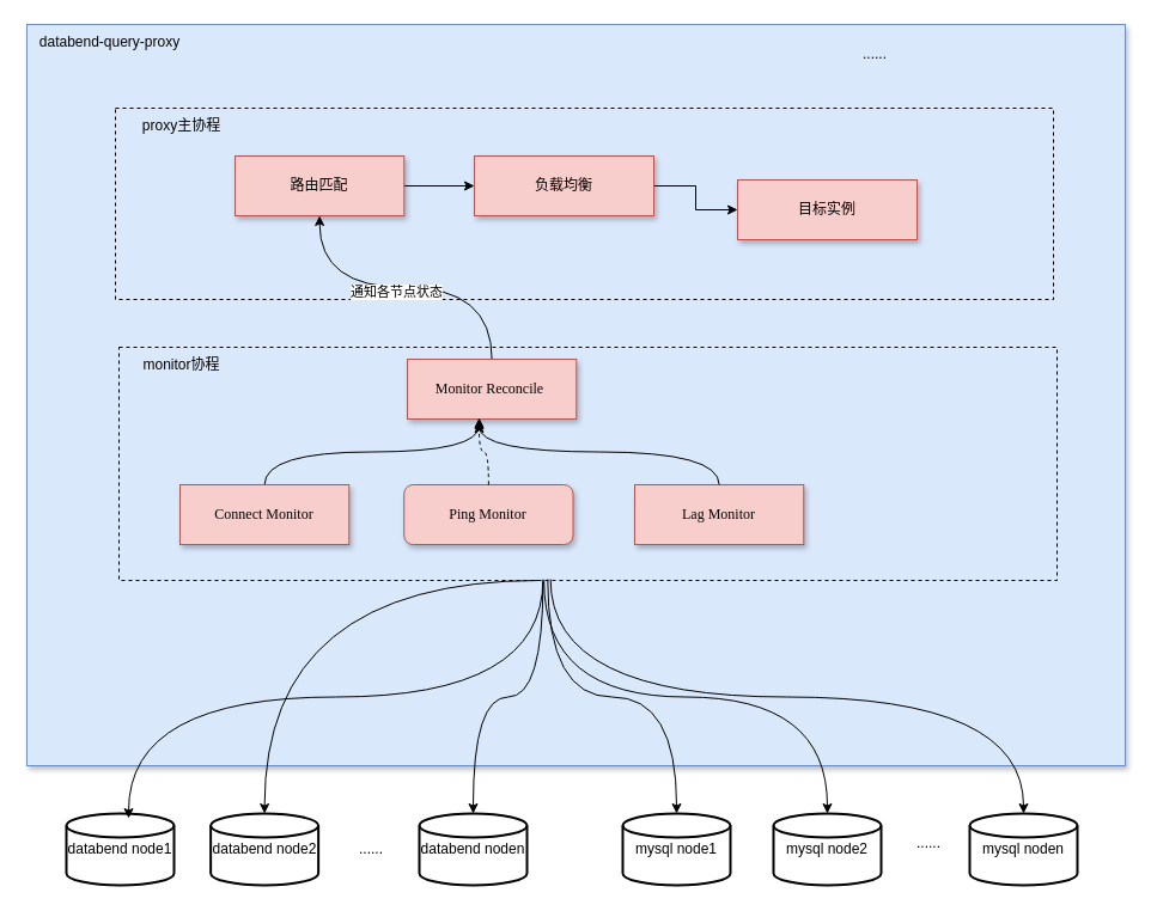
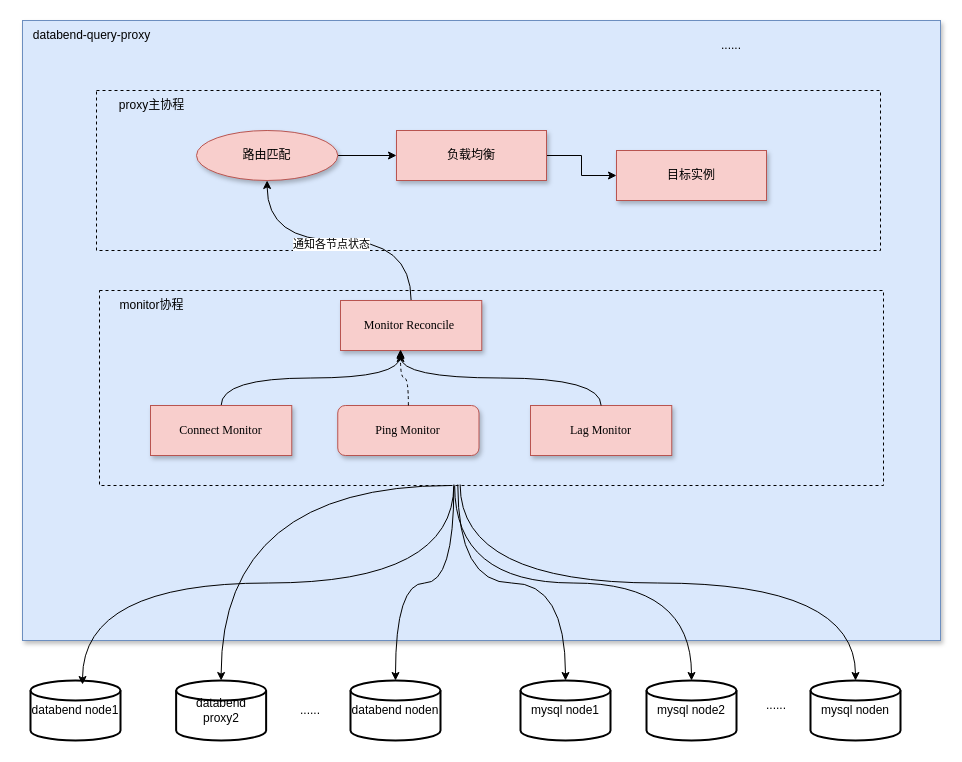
- <mxCell id="9" value="路由匹配" style="rounded=0;whiteSpace=wrap;html=1;fillColor=#f8cecc;strokeColor=#b85450;shadow=1;fontFamily=Tahoma;" parent="1" vertex="1"><mxGeometry x="196" y="130" width="141.25" height="50" as="geometry" /></mxCell>
+ <mxCell id="9" value="路由匹配" style="ellipse;whiteSpace=wrap;html=1;fillColor=#f8cecc;strokeColor=#b85450;shadow=1;fontFamily=Tahoma;" parent="1" vertex="1"><mxGeometry x="196" y="130" width="141.25" height="50" as="geometry" /></mxCell>
- <mxCell id="4" value="databend node1" style="strokeWidth=2;html=1;shape=mxgraph.flowchart.database;whiteSpace=wrap;" parent="1" vertex="1"><mxGeometry x="55" y="680" width="90" height="60" as="geometry" /></mxCell>
+ <mxCell id="4" value="databend node1" style="strokeWidth=2;html=1;shape=mxgraph.flowchart.database;whiteSpace=wrap;" parent="1" vertex="1"><mxGeometry x="30" y="680" width="90" height="60" as="geometry" /></mxCell>
- <mxCell id="25" value="databend node2" style="strokeWidth=2;html=1;shape=mxgraph.flowchart.database;whiteSpace=wrap;" parent="1" vertex="1"><mxGeometry x="175.63" y="680" width="90" height="60" as="geometry" /></mxCell>
+ <mxCell id="25" value="databend proxy2" style="strokeWidth=2;html=1;shape=mxgraph.flowchart.database;whiteSpace=wrap;" parent="1" vertex="1"><mxGeometry x="175.63" y="680" width="90" height="60" as="geometry" /></mxCell>
